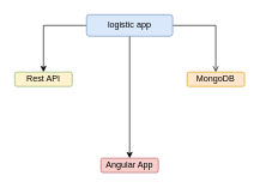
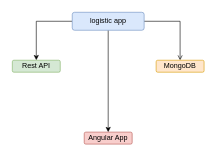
- <mxCell id="6" value="Rest API" style="whiteSpace=wrap;html=1;rounded=1;arcSize=13;labelBackgroundColor=none;fillColor=#fff2cc;strokeColor=#82b366;" parent="1" vertex="1"><mxGeometry x="20" y="100" width="80" height="20" as="geometry" /></mxCell>
+ <mxCell id="6" value="Rest API" style="whiteSpace=wrap;html=1;rounded=1;arcSize=13;labelBackgroundColor=none;fillColor=#d5e8d4;strokeColor=#82b366;" parent="1" vertex="1"><mxGeometry x="20" y="100" width="80" height="20" as="geometry" /></mxCell>
